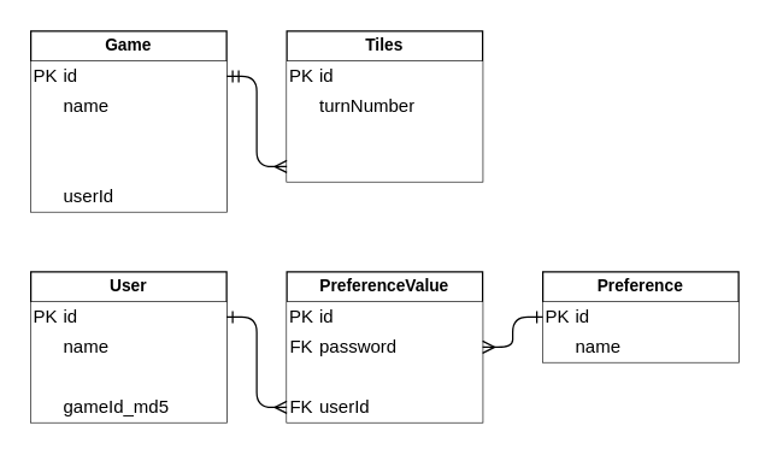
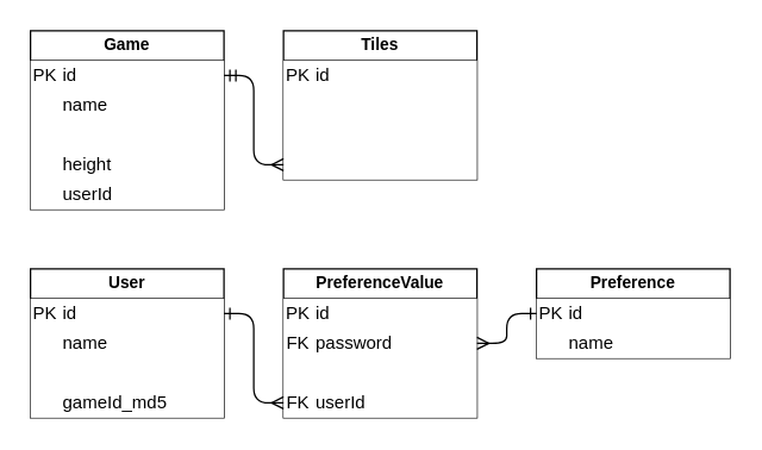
- <mxCell id="25" value="turnNumber" style="shape=partialRectangle;html=1;whiteSpace=wrap;connectable=0;overflow=hidden;fillColor=none;top=0;left=0;bottom=0;right=0;pointerEvents=1;strokeColor=none;align=left;" parent="23" vertex="1"><mxGeometry x="20" width="110" height="20" as="geometry"><mxRectangle width="110" height="20" as="alternateBounds" /></mxGeometry></mxCell>
+ <mxCell id="14" value="height" style="shape=partialRectangle;html=1;whiteSpace=wrap;connectable=0;overflow=hidden;fillColor=none;top=0;left=0;bottom=0;right=0;pointerEvents=1;strokeColor=none;align=left;" parent="12" vertex="1"><mxGeometry x="20" width="110" height="20" as="geometry"><mxRectangle width="110" height="20" as="alternateBounds" /></mxGeometry></mxCell>
